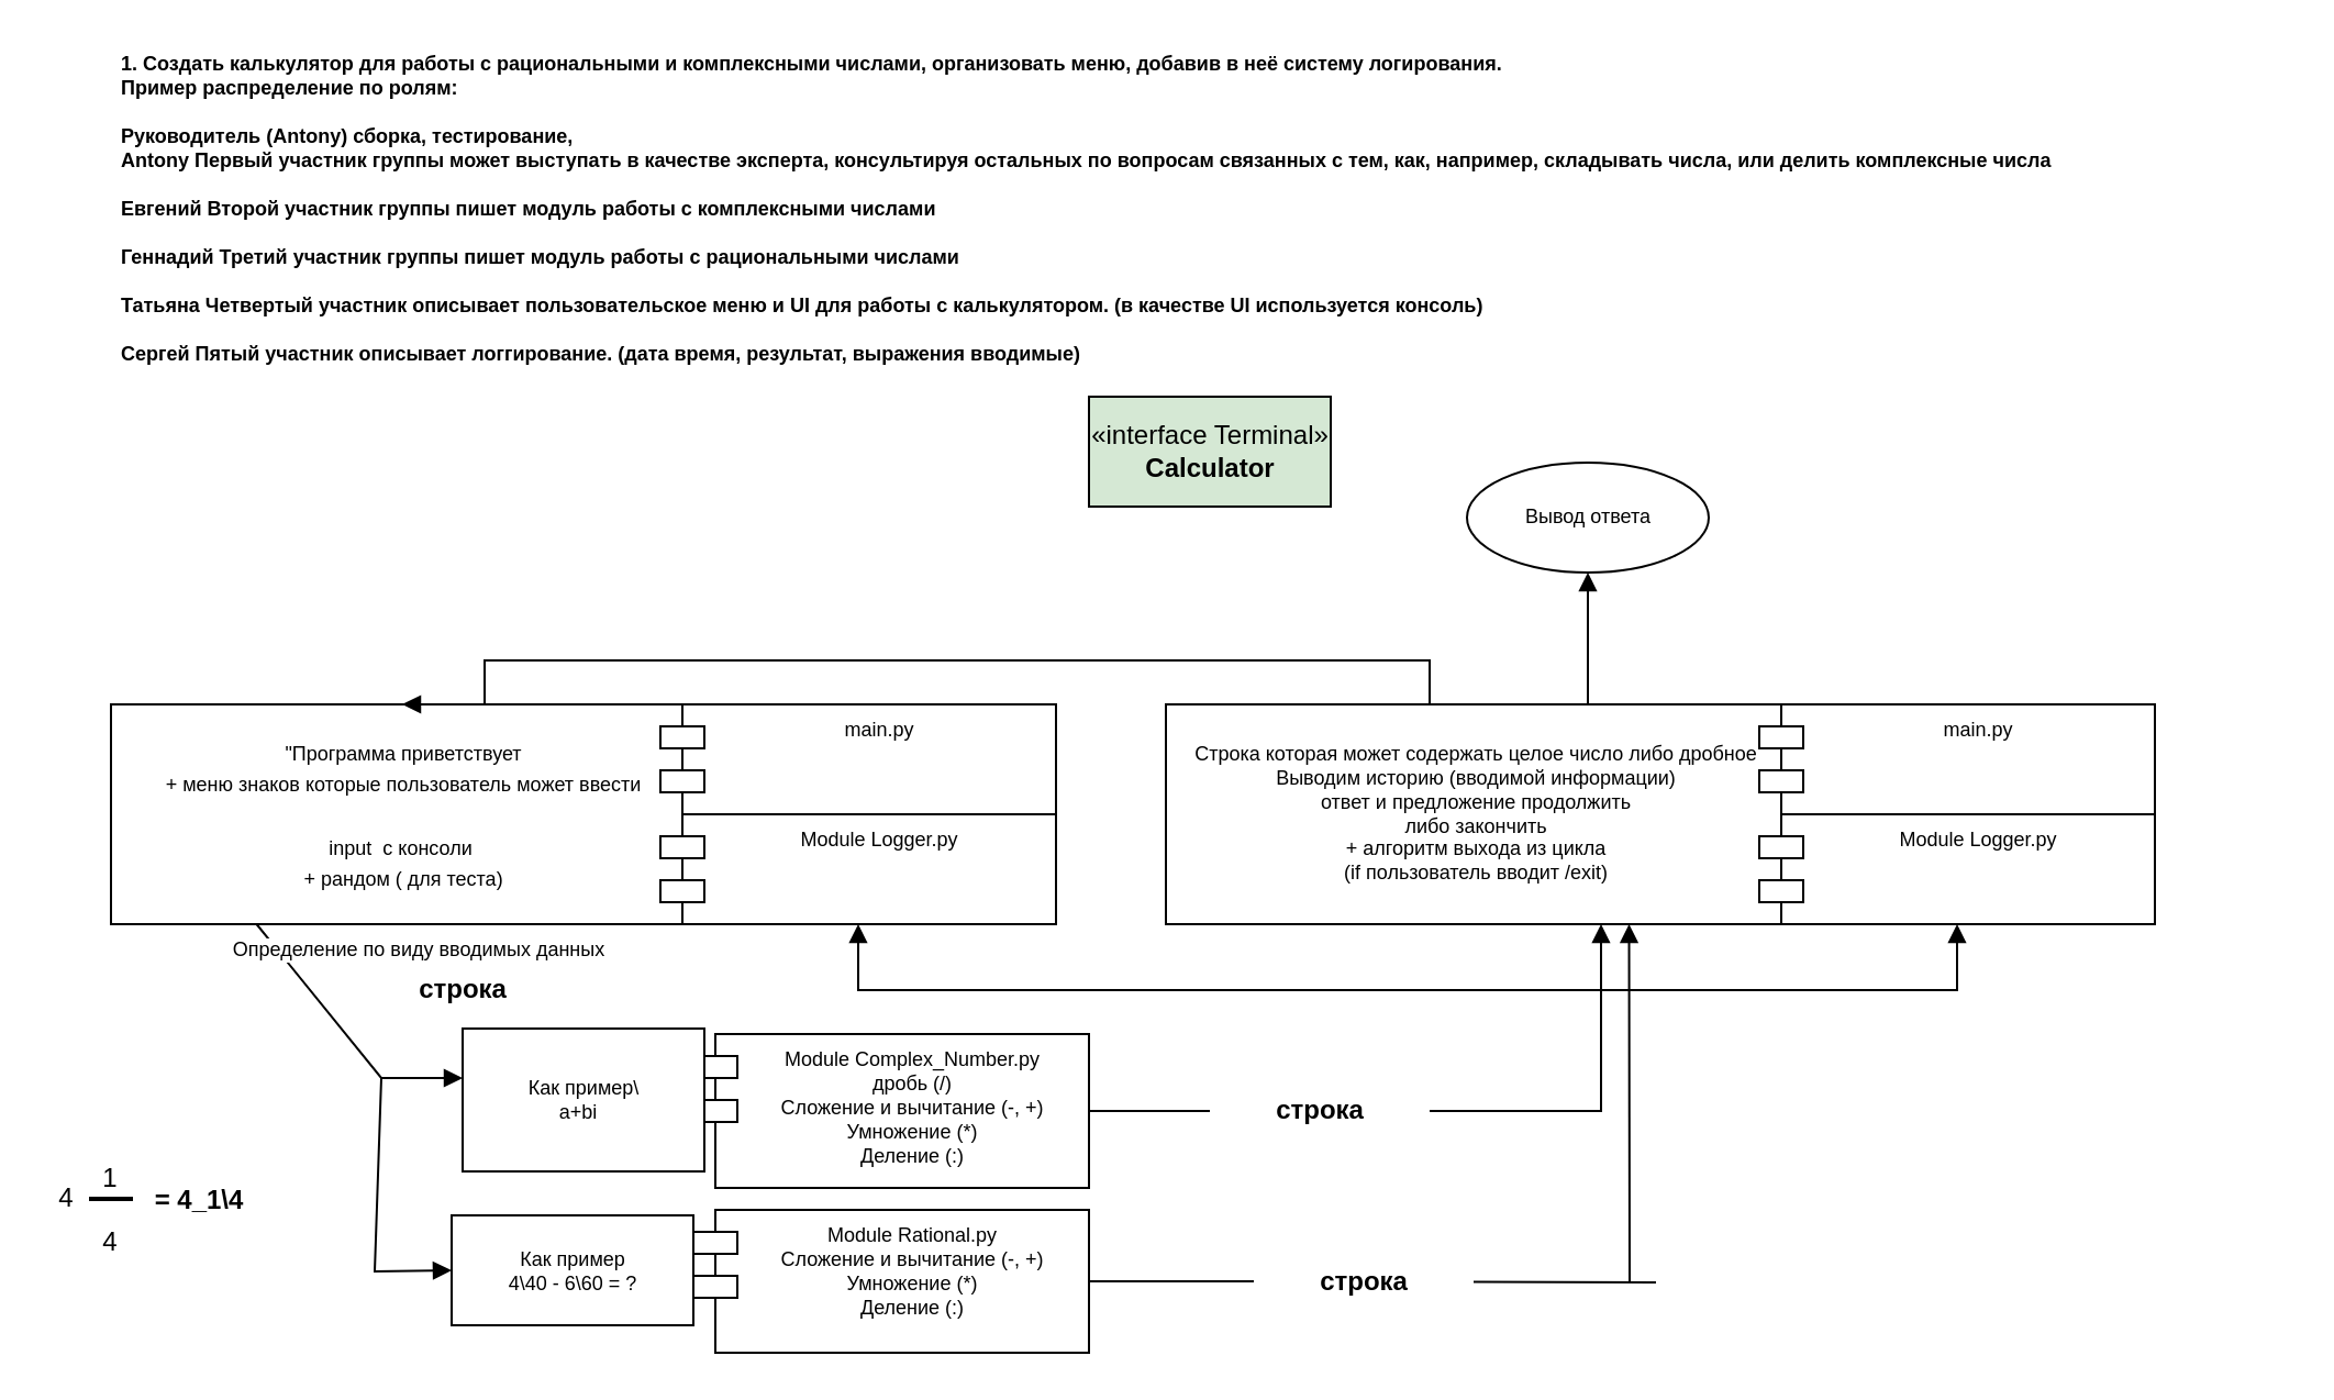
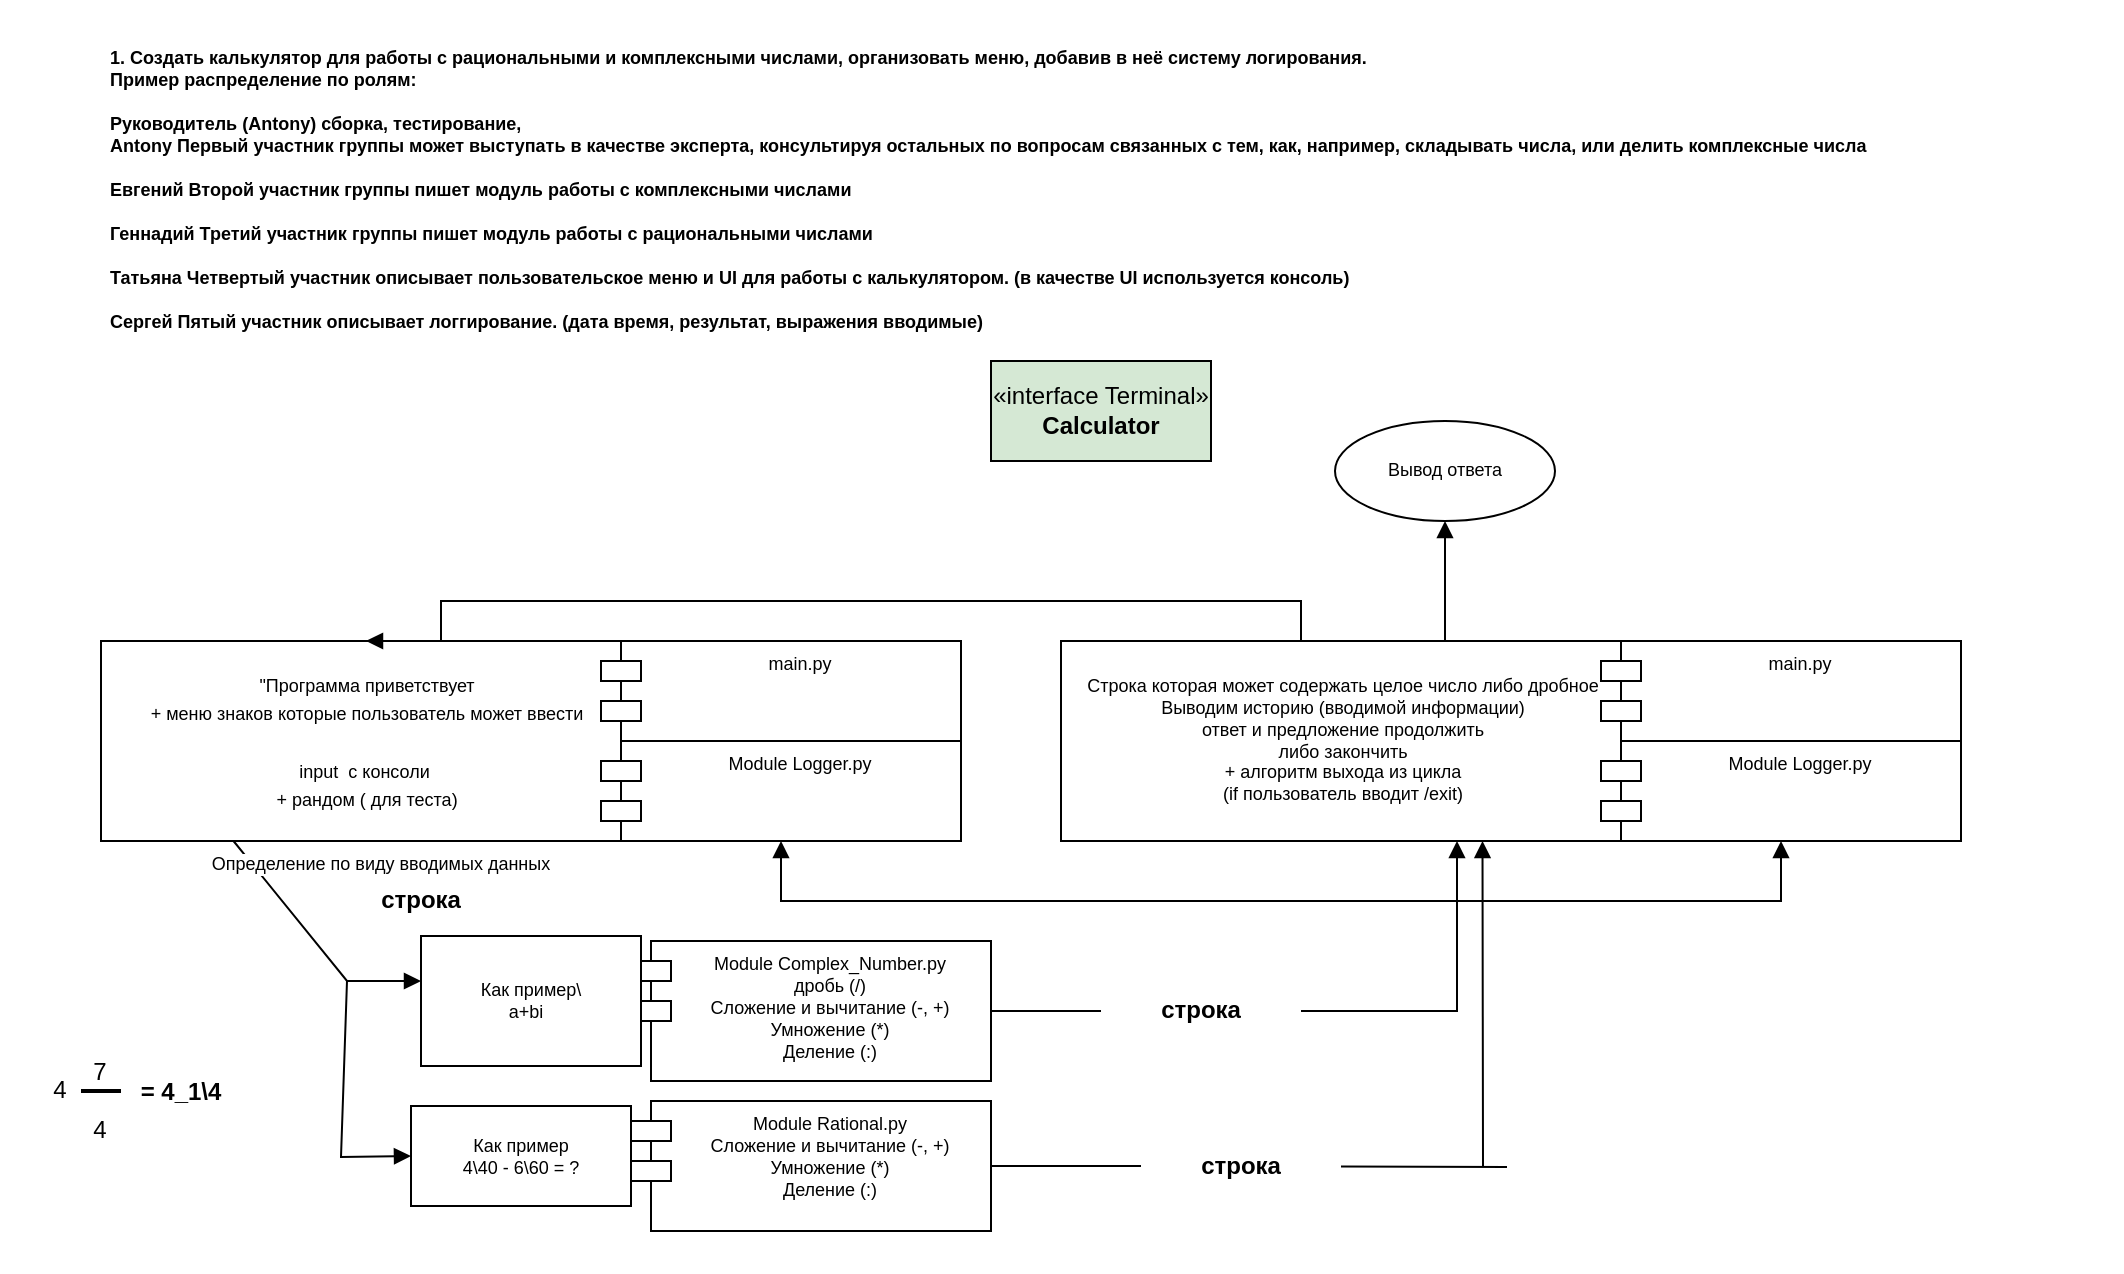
- <mxCell id="29" value="1" style="text;html=1;strokeColor=none;fillColor=none;align=center;verticalAlign=middle;whiteSpace=wrap;rounded=0;fontSize=12;" parent="1" vertex="1"><mxGeometry x="40" y="523" width="20" height="25" as="geometry" /></mxCell>
+ <mxCell id="29" value="7" style="text;html=1;strokeColor=none;fillColor=none;align=center;verticalAlign=middle;whiteSpace=wrap;rounded=0;fontSize=12;" parent="1" vertex="1"><mxGeometry x="40" y="523" width="20" height="25" as="geometry" /></mxCell>
